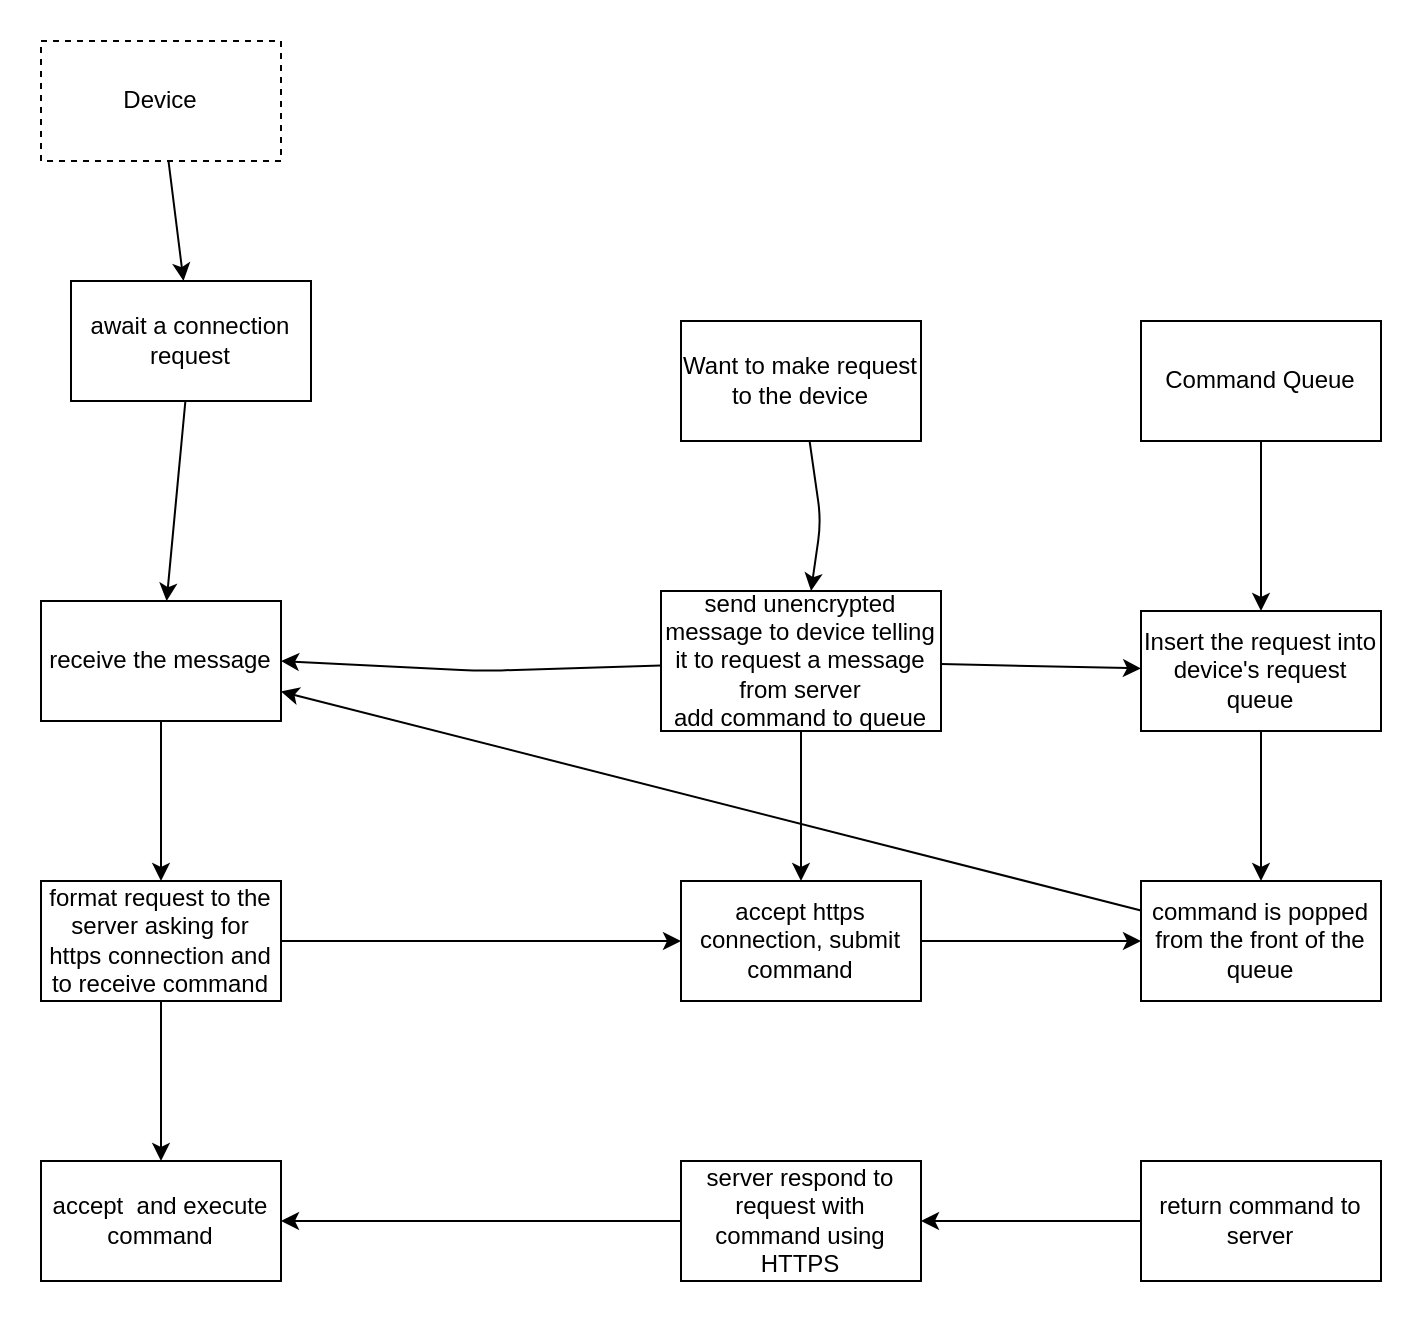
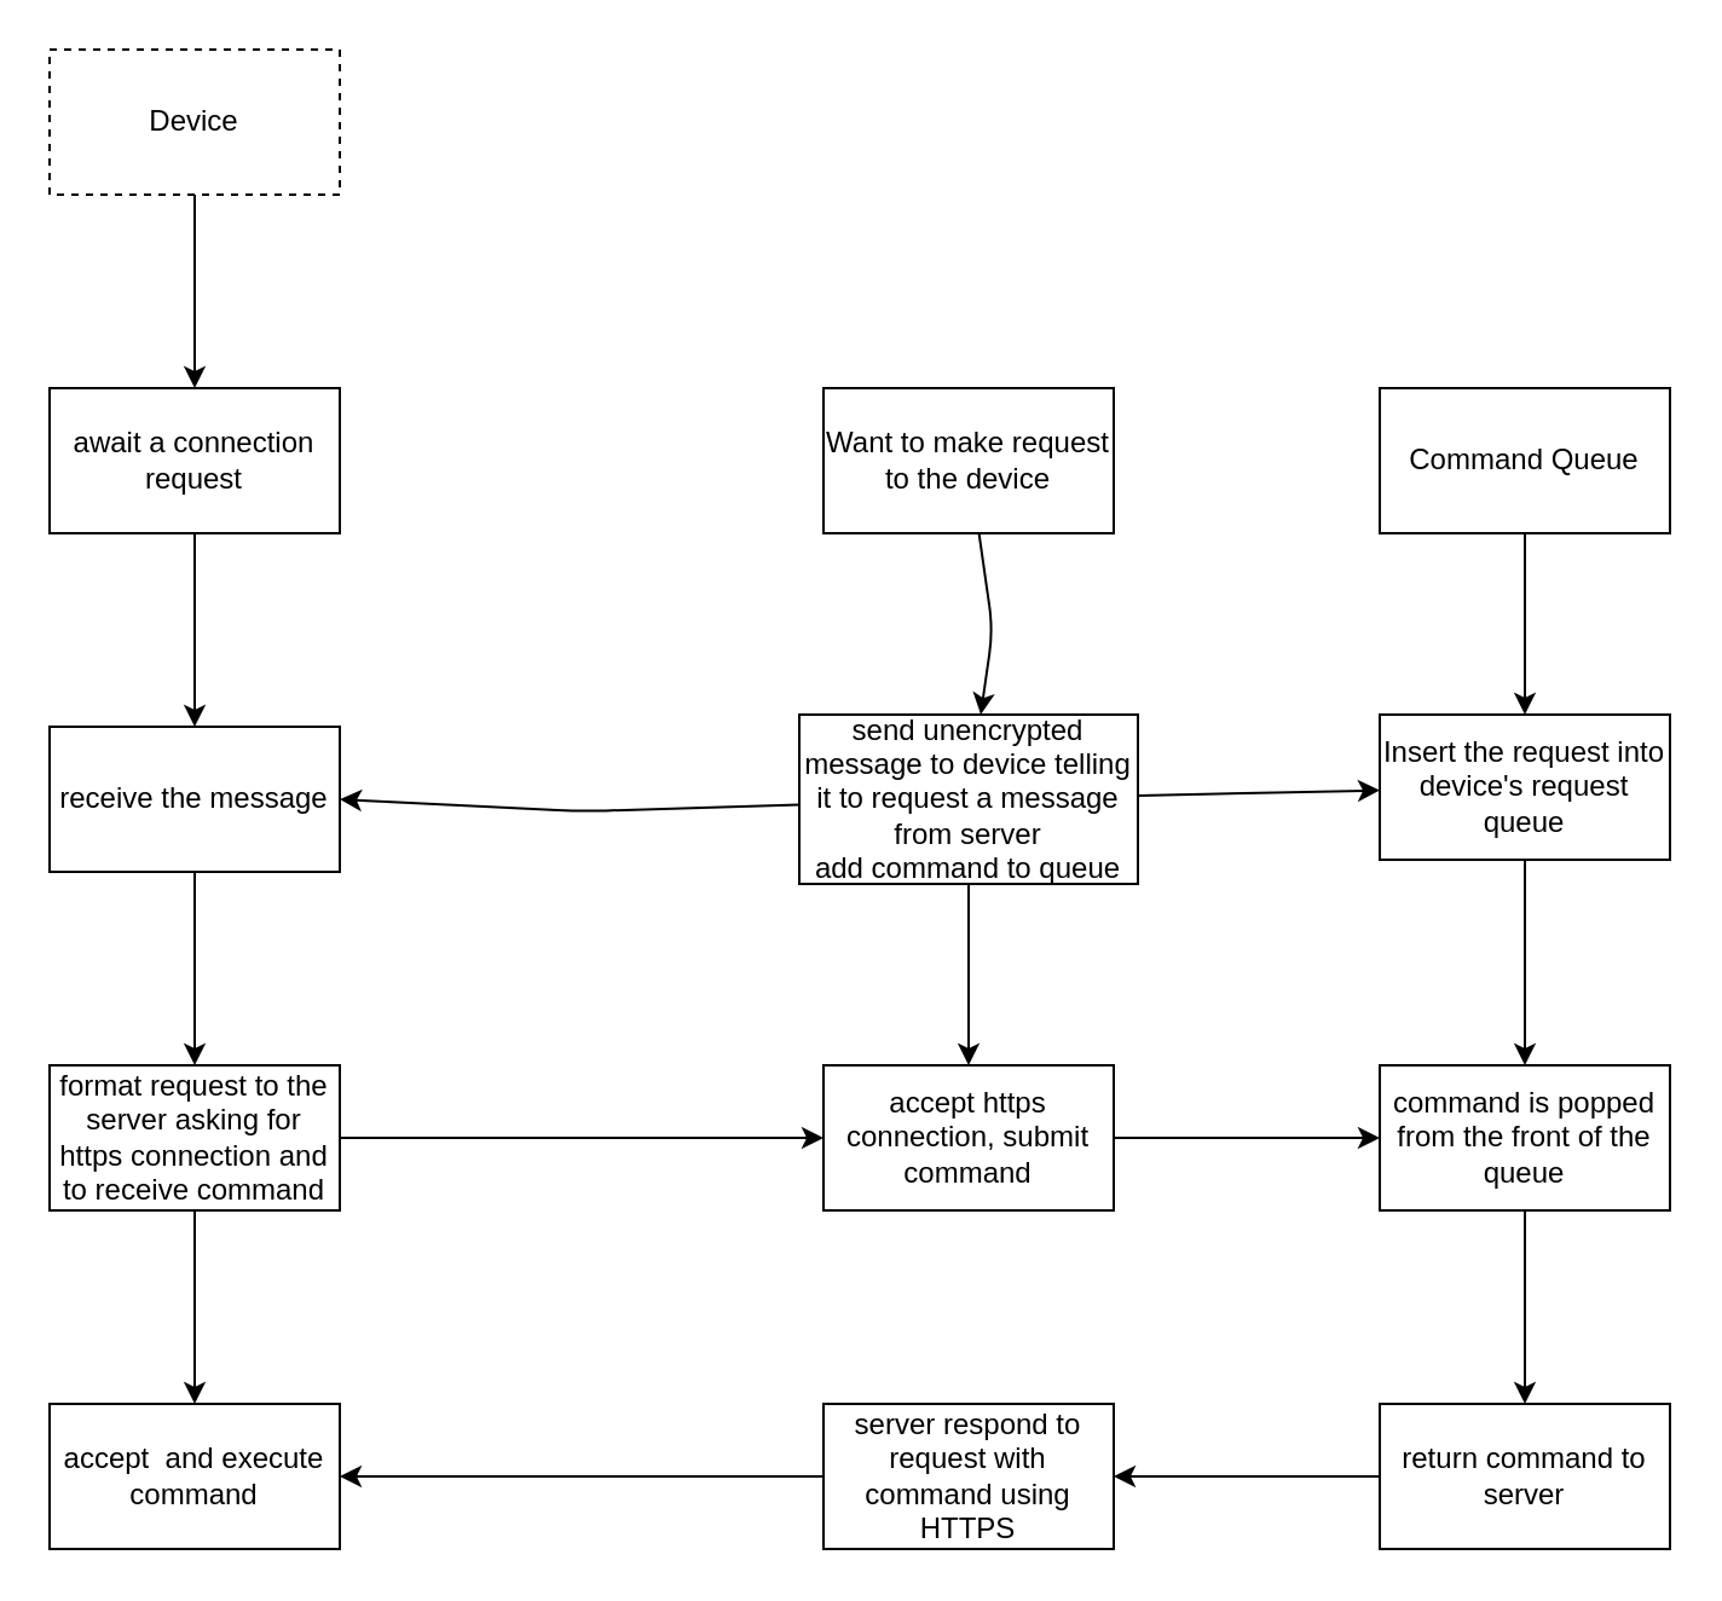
- <mxCell id="11" value="await a connection request" style="whiteSpace=wrap;html=1;rounded=0;" vertex="1" parent="1"><mxGeometry x="35" y="140" width="120" height="60" as="geometry" /></mxCell>
+ <mxCell id="11" value="await a connection request" style="whiteSpace=wrap;html=1;rounded=0;" vertex="1" parent="1"><mxGeometry x="20" y="160" width="120" height="60" as="geometry" /></mxCell>
- <mxCell id="20" value="Insert the request into device's request queue" style="whiteSpace=wrap;html=1;rounded=0;" vertex="1" parent="1"><mxGeometry x="570" y="305" width="120" height="60" as="geometry" /></mxCell>
+ <mxCell id="20" value="Insert the request into device's request queue" style="whiteSpace=wrap;html=1;rounded=0;" vertex="1" parent="1"><mxGeometry x="570" y="295" width="120" height="60" as="geometry" /></mxCell>
- <mxCell id="21" value="" style="edgeStyle=none;html=1;" edge="1" parent="1" source="22" target="13"><mxGeometry relative="1" as="geometry" /></mxCell>
+ <mxCell id="21" value="" style="edgeStyle=none;html=1;" edge="1" parent="1" source="22" target="24"><mxGeometry relative="1" as="geometry" /></mxCell>
